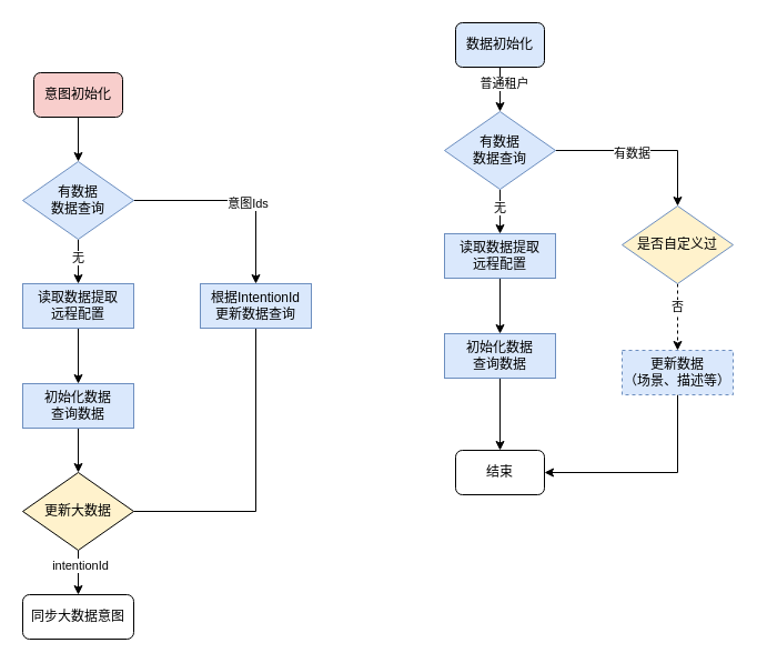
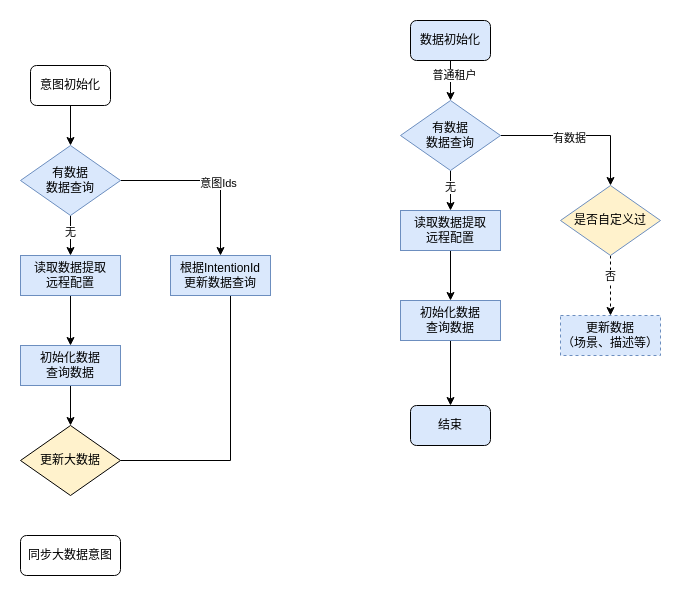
- <mxCell id="3" value="意图初始化" style="rounded=1;whiteSpace=wrap;html=1;fillColor=#f8cecc;" parent="1" vertex="1"><mxGeometry x="30" y="65" width="80" height="40" as="geometry" /></mxCell>
+ <mxCell id="3" value="意图初始化" style="rounded=1;whiteSpace=wrap;html=1;" parent="1" vertex="1"><mxGeometry x="30" y="65" width="80" height="40" as="geometry" /></mxCell>
- <mxCell id="14" value="根据IntentionId&lt;div&gt;更新数据查询&lt;/div&gt;" style="rounded=0;whiteSpace=wrap;html=1;fillColor=#dae8fc;strokeColor=#6c8ebf;" parent="1" vertex="1"><mxGeometry x="180" y="255" width="100" height="40" as="geometry" /></mxCell>
+ <mxCell id="14" value="根据IntentionId&lt;div&gt;更新数据查询&lt;/div&gt;" style="rounded=0;whiteSpace=wrap;html=1;fillColor=#dae8fc;strokeColor=#6c8ebf;" parent="1" vertex="1"><mxGeometry x="170" y="255" width="100" height="40" as="geometry" /></mxCell>
- <mxCell id="38" value="结束" style="rounded=1;whiteSpace=wrap;html=1;" vertex="1" parent="1"><mxGeometry x="410" y="405" width="80" height="40" as="geometry" /></mxCell>
+ <mxCell id="38" value="结束" style="rounded=1;whiteSpace=wrap;html=1;fillColor=#dae8fc;" vertex="1" parent="1"><mxGeometry x="410" y="405" width="80" height="40" as="geometry" /></mxCell>
- <mxCell id="36" style="edgeStyle=orthogonalEdgeStyle;rounded=0;orthogonalLoop=1;jettySize=auto;html=1;entryX=1;entryY=0.5;entryDx=0;entryDy=0;" edge="1" parent="1" source="37" target="38"><mxGeometry relative="1" as="geometry"><Array as="points"><mxPoint x="610" y="425" /></Array></mxGeometry></mxCell>
- <mxCell id="15" value="" style="edgeStyle=orthogonalEdgeStyle;rounded=0;orthogonalLoop=1;jettySize=auto;html=1;" parent="1" source="17" target="18" edge="1"><mxGeometry relative="1" as="geometry" /></mxCell>
- <mxCell id="16" value="intentionId" style="edgeLabel;html=1;align=center;verticalAlign=middle;resizable=0;points=[];" parent="15" vertex="1" connectable="0"><mxGeometry x="-0.373" y="1" relative="1" as="geometry"><mxPoint as="offset" /></mxGeometry></mxCell>
